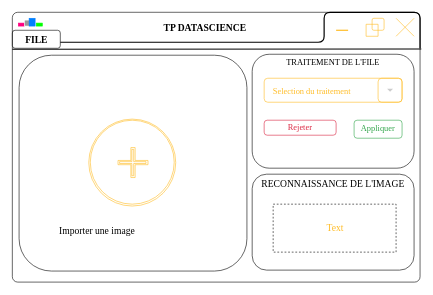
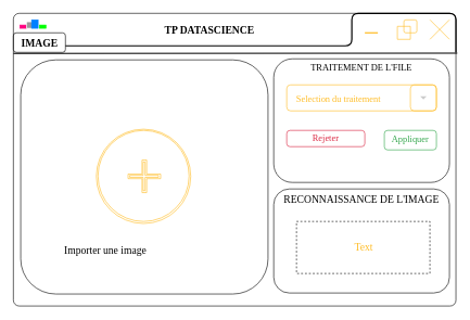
- <mxCell id="29" value="&lt;font style=&quot;font-size: 16px;&quot; face=&quot;Times New Roman&quot;&gt;&lt;b&gt;TP DATASCIENCE&lt;/b&gt;&lt;/font&gt;" style="text;html=1;align=center;verticalAlign=middle;resizable=0;points=[];autosize=1;strokeColor=none;fillColor=none;" vertex="1" parent="1"><mxGeometry x="261.25" y="30" width="160" height="30" as="geometry" /></mxCell>
+ <mxCell id="29" value="&lt;font style=&quot;font-size: 16px;&quot; face=&quot;Times New Roman&quot;&gt;&lt;b&gt;TP DATASCIENCE&lt;/b&gt;&lt;/font&gt;" style="text;html=1;align=center;verticalAlign=middle;resizable=0;points=[];autosize=1;strokeColor=none;fillColor=none;" vertex="1" parent="1"><mxGeometry x="241.25" y="30" width="160" height="30" as="geometry" /></mxCell>
- <mxCell id="19" value="&lt;b style=&quot;font-size: 16px;&quot;&gt;&lt;font face=&quot;Times New Roman&quot; style=&quot;font-size: 16px;&quot;&gt;FILE&lt;/font&gt;&lt;/b&gt;" style="text;html=1;align=center;verticalAlign=middle;resizable=1;points=[];autosize=1;strokeColor=default;fillColor=none;rounded=1;fontSize=16;" parent="1" vertex="1"><mxGeometry x="20" y="50" width="80" height="30" as="geometry" /></mxCell>
+ <mxCell id="19" value="&lt;b style=&quot;font-size: 16px;&quot;&gt;&lt;font face=&quot;Times New Roman&quot; style=&quot;font-size: 16px;&quot;&gt;IMAGE&lt;/font&gt;&lt;/b&gt;" style="text;html=1;align=center;verticalAlign=middle;resizable=1;points=[];autosize=1;strokeColor=default;fillColor=none;rounded=1;fontSize=16;" parent="1" vertex="1"><mxGeometry x="20" y="50" width="80" height="30" as="geometry" /></mxCell>
